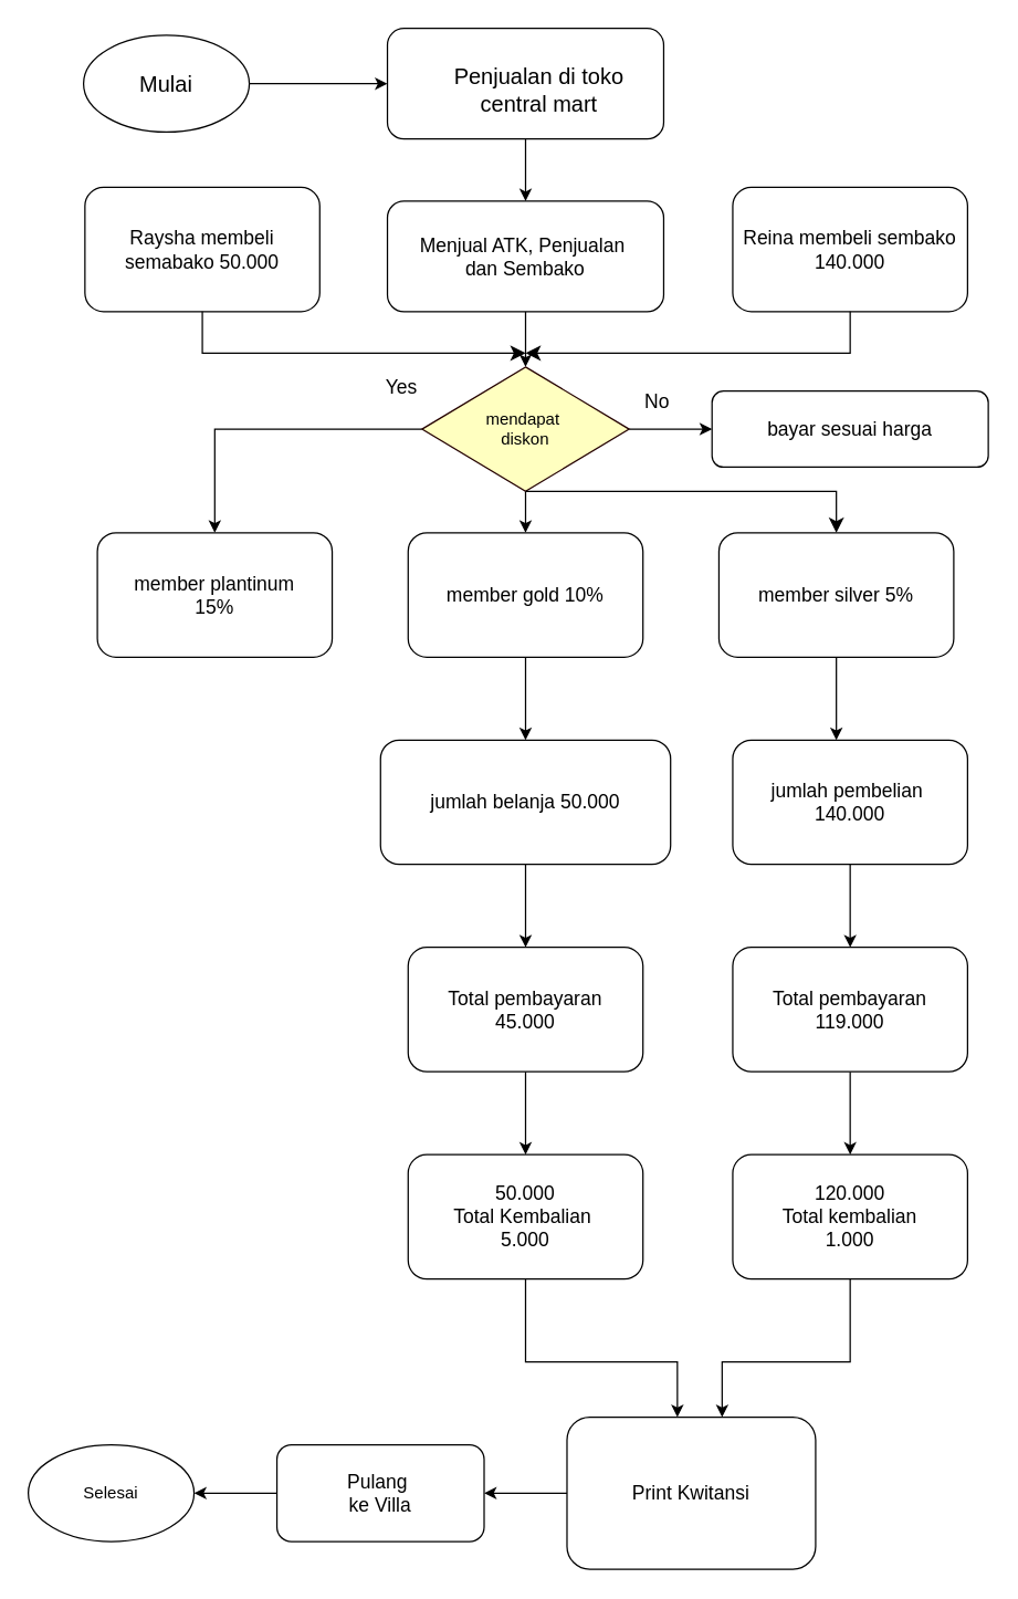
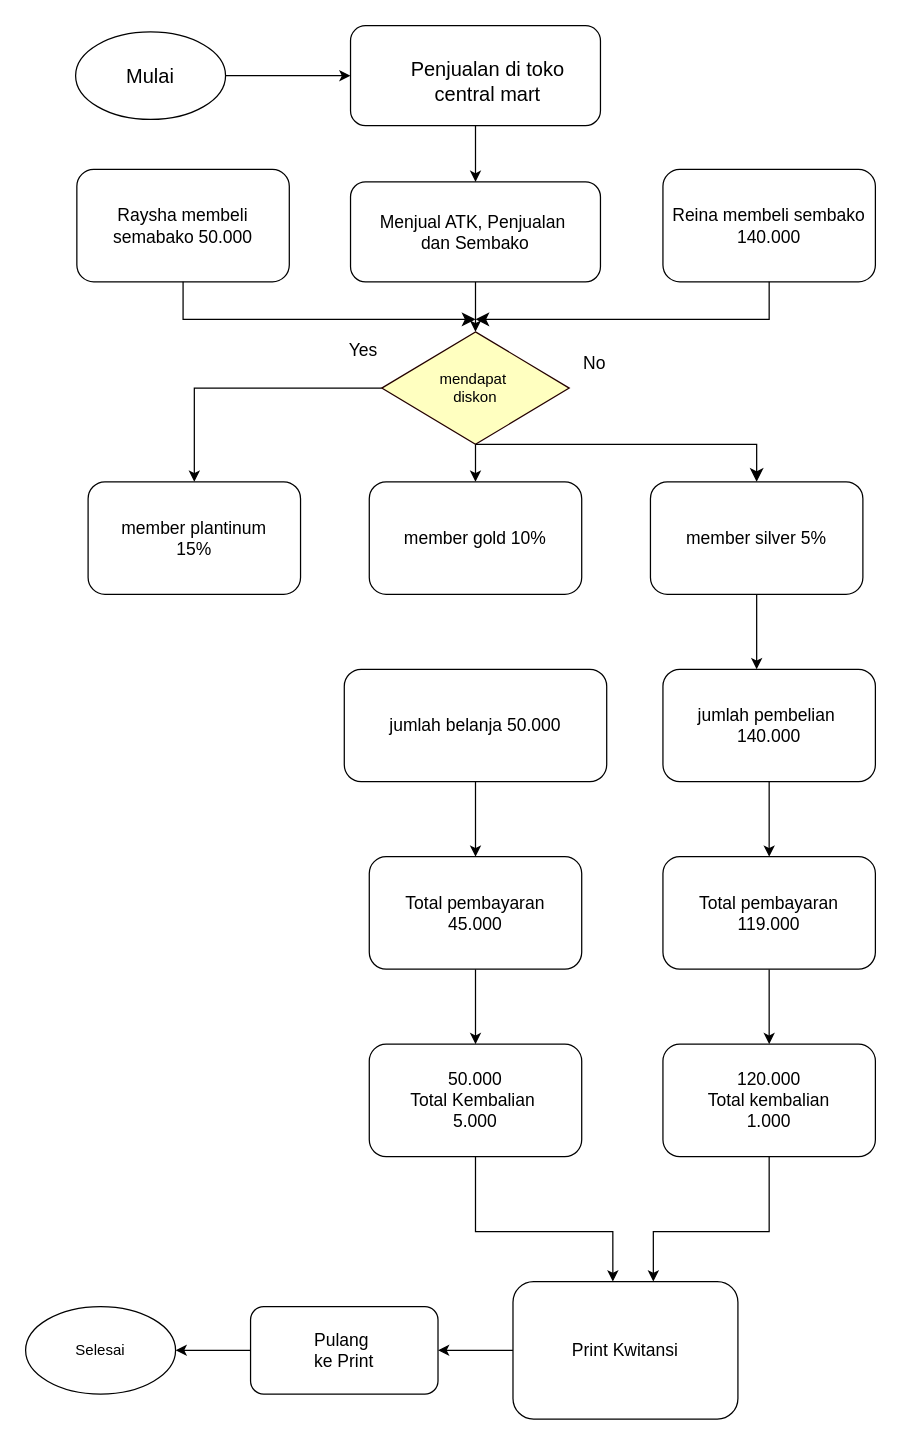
- <mxCell id="13" style="edgeStyle=orthogonalEdgeStyle;rounded=0;orthogonalLoop=1;jettySize=auto;html=1;exitX=1;exitY=0.5;exitDx=0;exitDy=0;" parent="1" source="16" target="17" edge="1"><mxGeometry relative="1" as="geometry" /></mxCell>
- <mxCell id="17" value="&lt;span style=&quot;font-size: 14px;&quot;&gt;bayar sesuai harga&lt;/span&gt;" style="rounded=1;whiteSpace=wrap;html=1;" parent="1" vertex="1"><mxGeometry x="515" y="282.5" width="200" height="55" as="geometry" /></mxCell>
- <mxCell id="19" style="edgeStyle=orthogonalEdgeStyle;rounded=0;orthogonalLoop=1;jettySize=auto;html=1;exitX=0.5;exitY=1;exitDx=0;exitDy=0;entryX=0.5;entryY=0;entryDx=0;entryDy=0;" parent="1" source="20" target="23" edge="1"><mxGeometry relative="1" as="geometry" /></mxCell>
- <mxCell id="37" value="&lt;span style=&quot;font-size: 14px;&quot;&gt;Pulang&amp;nbsp;&lt;/span&gt;&lt;div&gt;&lt;span style=&quot;font-size: 14px;&quot;&gt;ke Villa&lt;/span&gt;&lt;/div&gt;" style="rounded=1;whiteSpace=wrap;html=1;" parent="1" vertex="1"><mxGeometry x="200" y="1045" width="150" height="70" as="geometry" /></mxCell>
+ <mxCell id="37" value="&lt;span style=&quot;font-size: 14px;&quot;&gt;Pulang&amp;nbsp;&lt;/span&gt;&lt;div&gt;&lt;span style=&quot;font-size: 14px;&quot;&gt;ke Print&lt;/span&gt;&lt;/div&gt;" style="rounded=1;whiteSpace=wrap;html=1;" parent="1" vertex="1"><mxGeometry x="200" y="1045" width="150" height="70" as="geometry" /></mxCell>
